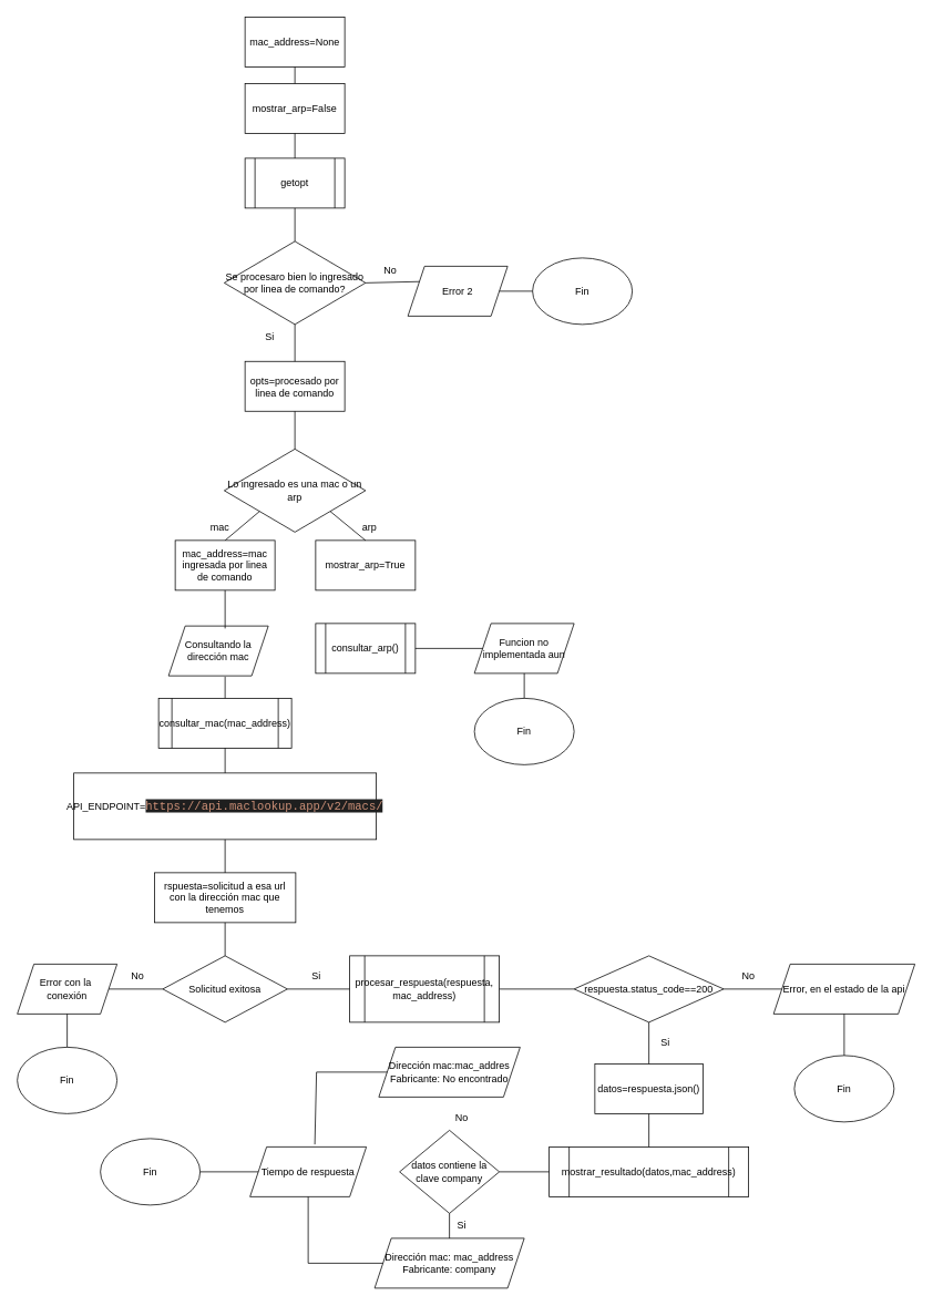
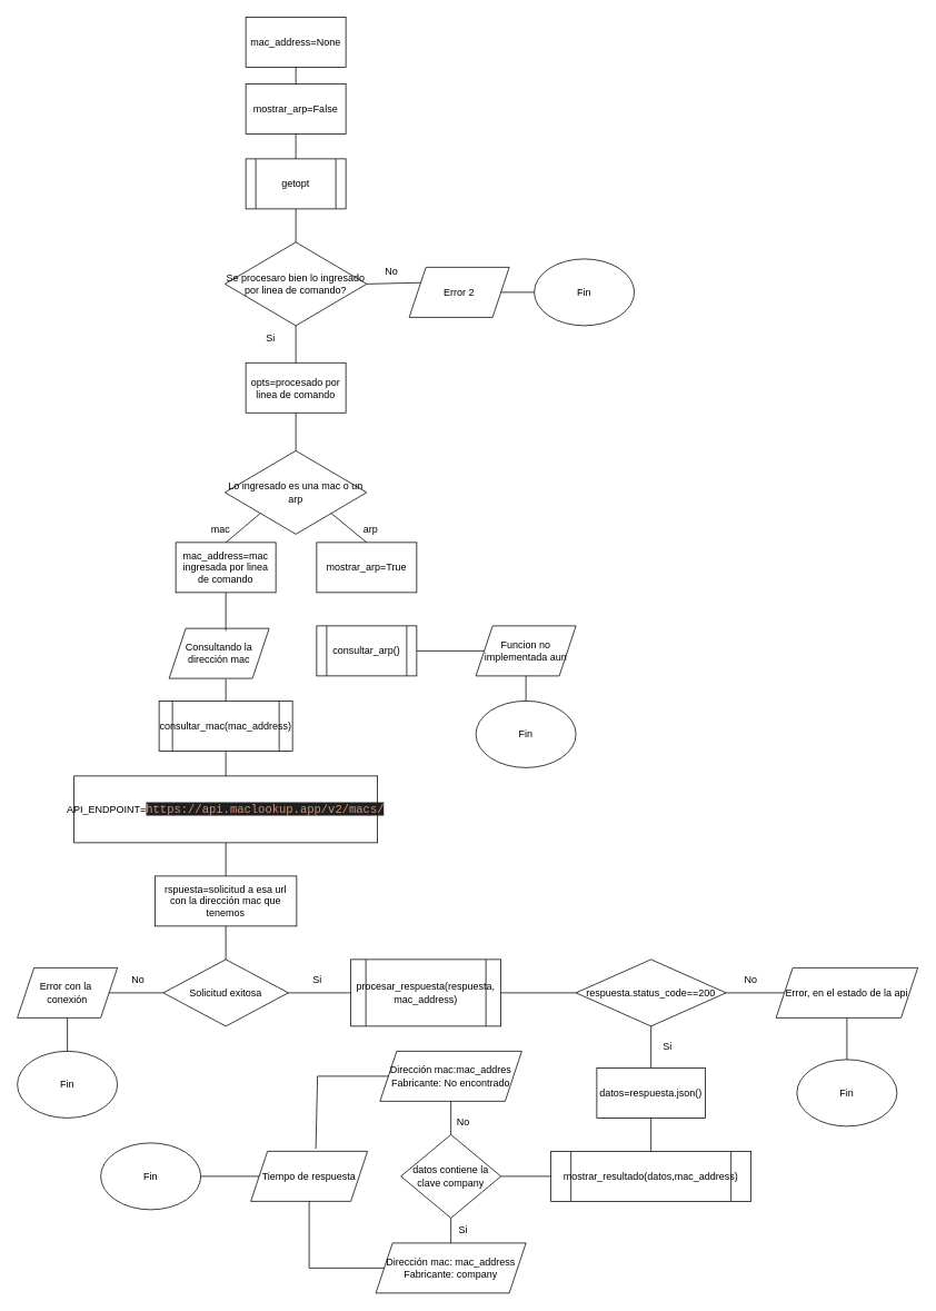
+ <mxCell id="63" value="" style="endArrow=none;html=1;rounded=0;exitX=0.5;exitY=0;exitDx=0;exitDy=0;entryX=0.5;entryY=1;entryDx=0;entryDy=0;" edge="1" parent="1" source="60" target="61"><mxGeometry width="50" height="50" relative="1" as="geometry"><mxPoint x="490" y="1400" as="sourcePoint" /><mxPoint x="540" y="1350" as="targetPoint" /></mxGeometry></mxCell>
